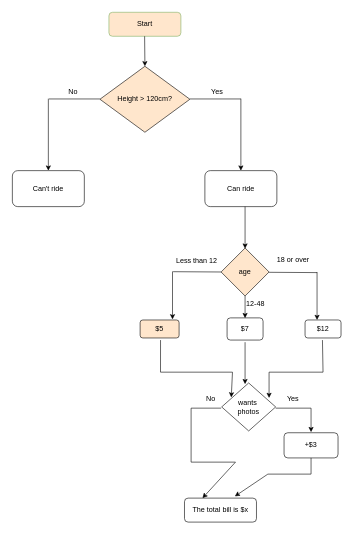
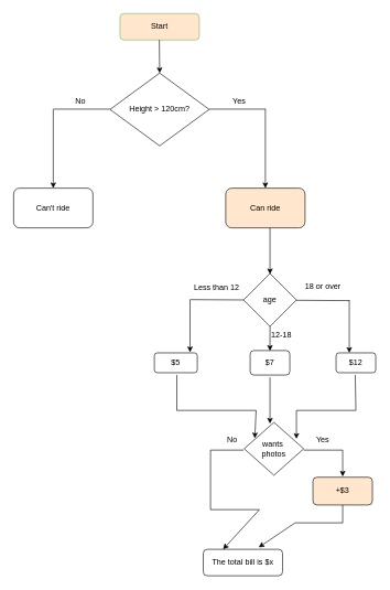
- <mxCell id="4" value="Height &amp;gt; 120cm?" style="rhombus;whiteSpace=wrap;html=1;fillColor=#ffe6cc;" parent="1" vertex="1"><mxGeometry x="166" y="110" width="150" height="110" as="geometry" /></mxCell>
+ <mxCell id="4" value="Height &amp;gt; 120cm?" style="rhombus;whiteSpace=wrap;html=1;" parent="1" vertex="1"><mxGeometry x="166" y="110" width="150" height="110" as="geometry" /></mxCell>
- <mxCell id="8" value="Can ride" style="rounded=1;whiteSpace=wrap;html=1;" parent="1" vertex="1"><mxGeometry x="341" y="284" width="120" height="60" as="geometry" /></mxCell>
+ <mxCell id="8" value="Can ride" style="rounded=1;whiteSpace=wrap;html=1;fillColor=#ffe6cc;" parent="1" vertex="1"><mxGeometry x="341" y="284" width="120" height="60" as="geometry" /></mxCell>
- <mxCell id="14" value="age" style="rhombus;whiteSpace=wrap;html=1;fillColor=#ffe6cc;" parent="1" vertex="1"><mxGeometry x="368" y="413" width="80" height="80" as="geometry" /></mxCell>
+ <mxCell id="14" value="age" style="rhombus;whiteSpace=wrap;html=1;" parent="1" vertex="1"><mxGeometry x="368" y="413" width="80" height="80" as="geometry" /></mxCell>
- <mxCell id="24" value="12-48" style="text;html=1;align=center;verticalAlign=middle;resizable=0;points=[];autosize=1;strokeColor=none;fillColor=none;" parent="1" vertex="1"><mxGeometry x="400" y="491" width="50" height="30" as="geometry" /></mxCell>
+ <mxCell id="24" value="12-18" style="text;html=1;align=center;verticalAlign=middle;resizable=0;points=[];autosize=1;strokeColor=none;fillColor=none;" parent="1" vertex="1"><mxGeometry x="400" y="491" width="50" height="30" as="geometry" /></mxCell>
- <mxCell id="22" value="$5" style="rounded=1;whiteSpace=wrap;html=1;fillColor=#ffe6cc;" parent="1" vertex="1"><mxGeometry x="233" y="533" width="65" height="30" as="geometry" /></mxCell>
+ <mxCell id="22" value="$5" style="rounded=1;whiteSpace=wrap;html=1;" parent="1" vertex="1"><mxGeometry x="233" y="533" width="65" height="30" as="geometry" /></mxCell>
- <mxCell id="32" value="+$3" style="rounded=1;whiteSpace=wrap;html=1;" vertex="1" parent="1"><mxGeometry x="473" y="721" width="90" height="42" as="geometry" /></mxCell>
+ <mxCell id="32" value="+$3" style="rounded=1;whiteSpace=wrap;html=1;fillColor=#ffe6cc;" vertex="1" parent="1"><mxGeometry x="473" y="721" width="90" height="42" as="geometry" /></mxCell>
